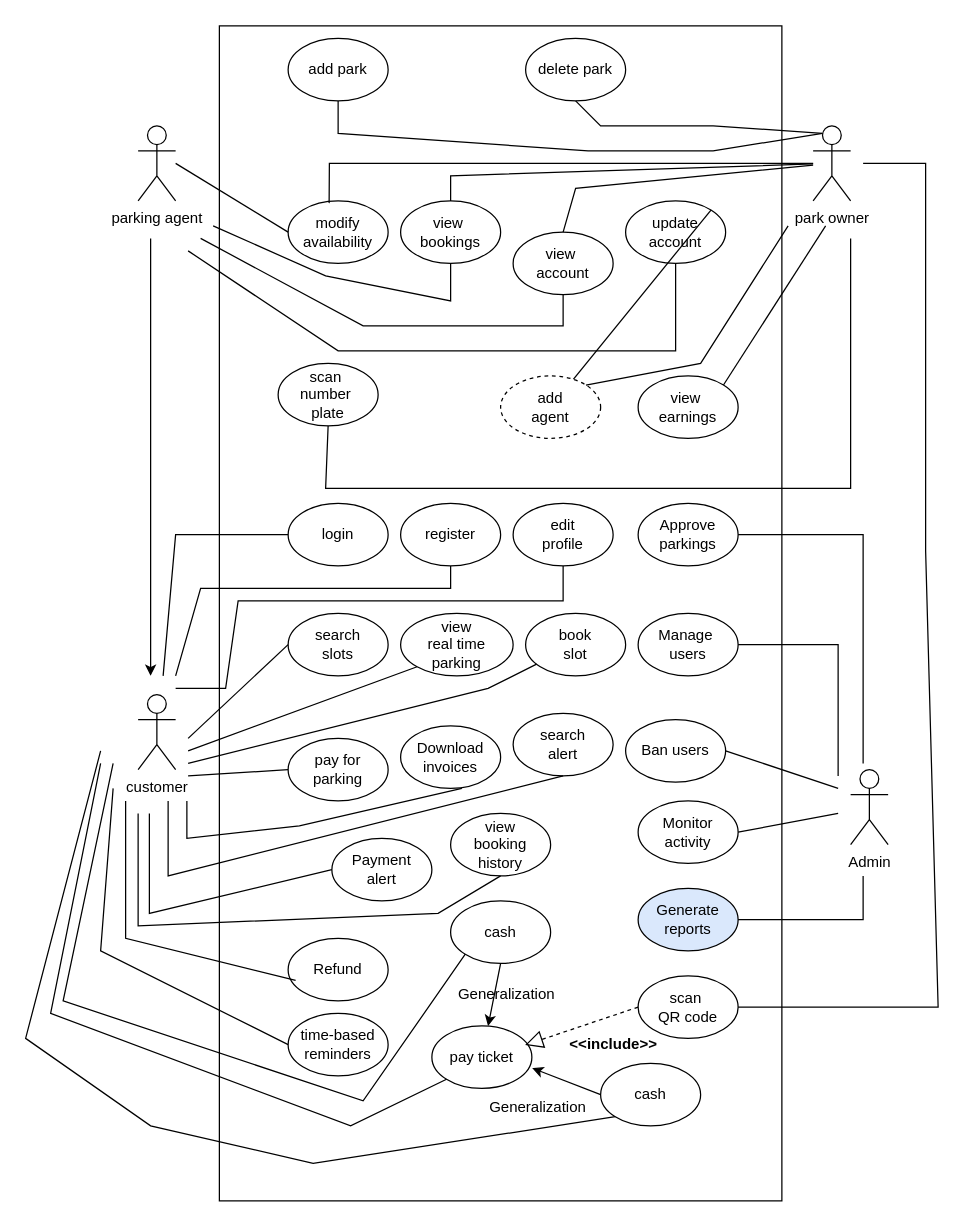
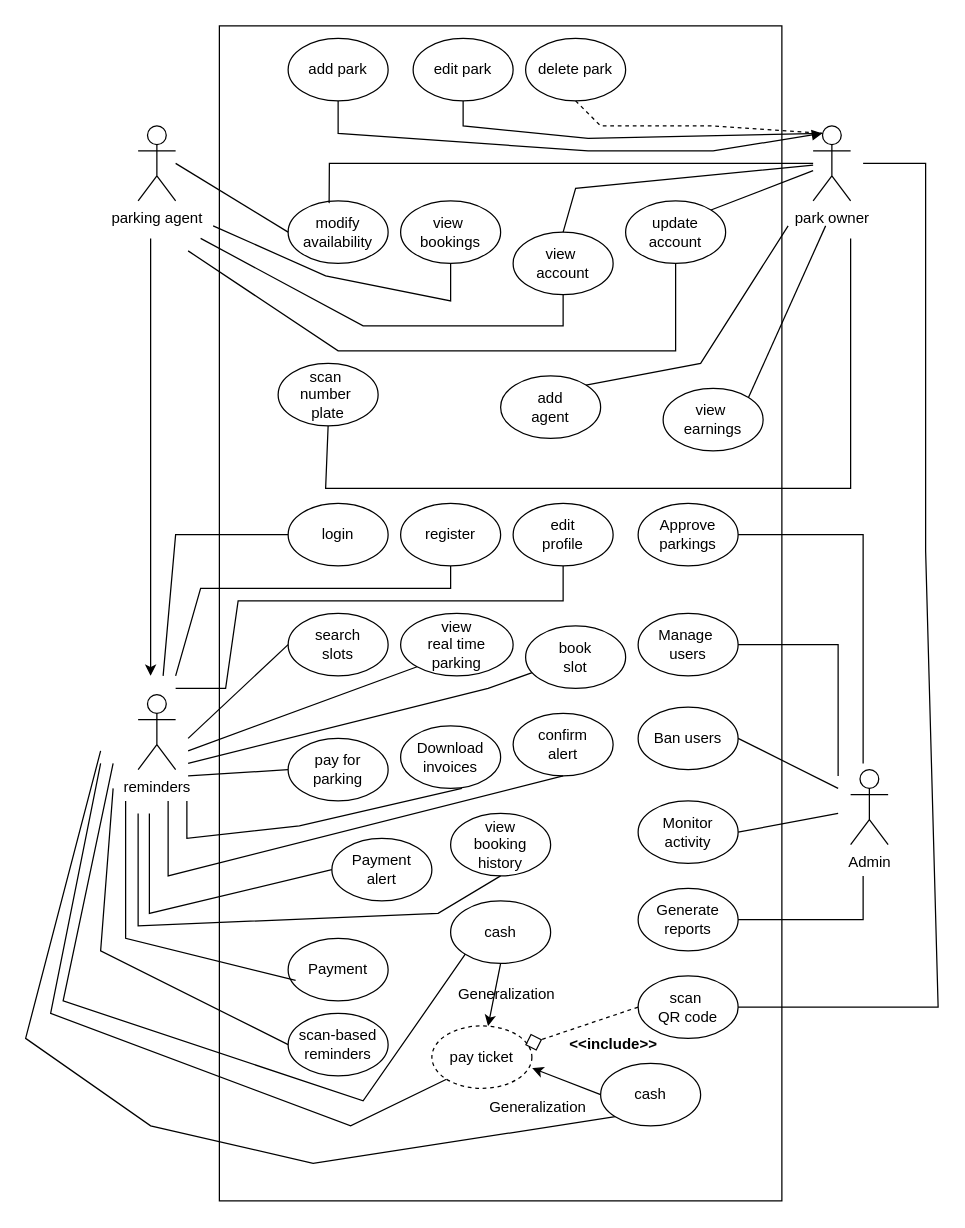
+ <mxCell id="9" value="edit park" style="ellipse;whiteSpace=wrap;html=1;" vertex="1" parent="1"><mxGeometry x="330" y="30" width="80" height="50" as="geometry" /></mxCell>
- <mxCell id="13" value="" style="endArrow=none;html=1;rounded=0;exitX=0.5;exitY=1;exitDx=0;exitDy=0;entryX=0.25;entryY=0.1;entryDx=0;entryDy=0;entryPerimeter=0;" edge="1" parent="1" source="10" target="4"><mxGeometry width="50" height="50" relative="1" as="geometry"><mxPoint x="300" y="230" as="sourcePoint" /><mxPoint x="350" y="180" as="targetPoint" /><Array as="points"><mxPoint x="480" y="100" /><mxPoint x="570" y="100" /></Array></mxGeometry></mxCell>
+ <mxCell id="13" value="" style="endArrow=none;html=1;rounded=0;exitX=0.5;exitY=1;exitDx=0;exitDy=0;entryX=0.25;entryY=0.1;entryDx=0;entryDy=0;entryPerimeter=0;dashed=1;" edge="1" parent="1" source="10" target="4"><mxGeometry width="50" height="50" relative="1" as="geometry"><mxPoint x="300" y="230" as="sourcePoint" /><mxPoint x="350" y="180" as="targetPoint" /><Array as="points"><mxPoint x="480" y="100" /><mxPoint x="570" y="100" /></Array></mxGeometry></mxCell>
- <mxCell id="11" value="" style="endArrow=none;html=1;rounded=0;exitX=0.5;exitY=1;exitDx=0;exitDy=0;entryX=0.25;entryY=0.1;entryDx=0;entryDy=0;entryPerimeter=0;" edge="1" parent="1" source="8" target="4"><mxGeometry width="50" height="50" relative="1" as="geometry"><mxPoint x="350" y="180" as="sourcePoint" /><mxPoint x="400" y="130" as="targetPoint" /><Array as="points"><mxPoint x="270" y="106" /><mxPoint x="470" y="120" /><mxPoint x="570" y="120" /></Array></mxGeometry></mxCell>
+ <mxCell id="11" value="" style="endArrow=block;html=1;rounded=0;exitX=0.5;exitY=1;exitDx=0;exitDy=0;entryX=0.25;entryY=0.1;entryDx=0;entryDy=0;entryPerimeter=0;" edge="1" parent="1" source="8" target="4"><mxGeometry width="50" height="50" relative="1" as="geometry"><mxPoint x="350" y="180" as="sourcePoint" /><mxPoint x="400" y="130" as="targetPoint" /><Array as="points"><mxPoint x="270" y="106" /><mxPoint x="470" y="120" /><mxPoint x="570" y="120" /></Array></mxGeometry></mxCell>
+ <mxCell id="12" value="" style="endArrow=none;html=1;rounded=0;entryX=0.5;entryY=1;entryDx=0;entryDy=0;exitX=0.25;exitY=0.1;exitDx=0;exitDy=0;exitPerimeter=0;" edge="1" parent="1" source="4" target="9"><mxGeometry width="50" height="50" relative="1" as="geometry"><mxPoint x="390" y="210" as="sourcePoint" /><mxPoint x="440" y="160" as="targetPoint" /><Array as="points"><mxPoint x="470" y="110" /><mxPoint x="370" y="100" /></Array></mxGeometry></mxCell>
- <mxCell id="20" value="" style="endArrow=none;html=1;rounded=0;exitX=0.5;exitY=0;exitDx=0;exitDy=0;" edge="1" parent="1" source="16" target="4"><mxGeometry width="50" height="50" relative="1" as="geometry"><mxPoint x="360" y="330" as="sourcePoint" /><mxPoint x="410" y="280" as="targetPoint" /><Array as="points"><mxPoint x="360" y="140" /></Array></mxGeometry></mxCell>
- <mxCell id="22" value="" style="endArrow=none;html=1;rounded=0;exitX=1;exitY=0;exitDx=0;exitDy=0;" edge="1" parent="1" source="18" target="28"><mxGeometry width="50" height="50" relative="1" as="geometry"><mxPoint x="530" y="330" as="sourcePoint" /><mxPoint x="580" y="280" as="targetPoint" /></mxGeometry></mxCell>
+ <mxCell id="22" value="" style="endArrow=none;html=1;rounded=0;exitX=1;exitY=0;exitDx=0;exitDy=0;" edge="1" parent="1" source="18" target="4"><mxGeometry width="50" height="50" relative="1" as="geometry"><mxPoint x="530" y="330" as="sourcePoint" /><mxPoint x="580" y="280" as="targetPoint" /></mxGeometry></mxCell>
- <mxCell id="28" value="&lt;div&gt;add&lt;/div&gt;&lt;div&gt;agent&lt;/div&gt;" style="ellipse;whiteSpace=wrap;html=1;dashed=1;" vertex="1" parent="1"><mxGeometry x="400" y="300" width="80" height="50" as="geometry" /></mxCell>
+ <mxCell id="28" value="&lt;div&gt;add&lt;/div&gt;&lt;div&gt;agent&lt;/div&gt;" style="ellipse;whiteSpace=wrap;html=1;" vertex="1" parent="1"><mxGeometry x="400" y="300" width="80" height="50" as="geometry" /></mxCell>
- <mxCell id="26" value="&lt;div&gt;view&amp;nbsp;&lt;/div&gt;&lt;div&gt;earnings&lt;/div&gt;" style="ellipse;whiteSpace=wrap;html=1;" vertex="1" parent="1"><mxGeometry x="510" y="300" width="80" height="50" as="geometry" /></mxCell>
+ <mxCell id="26" value="&lt;div&gt;view&amp;nbsp;&lt;/div&gt;&lt;div&gt;earnings&lt;/div&gt;" style="ellipse;whiteSpace=wrap;html=1;" vertex="1" parent="1"><mxGeometry x="530" y="310" width="80" height="50" as="geometry" /></mxCell>
- <mxCell id="35" value="&lt;div&gt;book&lt;/div&gt;&lt;div&gt;slot&lt;/div&gt;" style="ellipse;whiteSpace=wrap;html=1;" vertex="1" parent="1"><mxGeometry x="420" y="490" width="80" height="50" as="geometry" /></mxCell>
+ <mxCell id="35" value="&lt;div&gt;book&lt;/div&gt;&lt;div&gt;slot&lt;/div&gt;" style="ellipse;whiteSpace=wrap;html=1;" vertex="1" parent="1"><mxGeometry x="420" y="500" width="80" height="50" as="geometry" /></mxCell>
- <mxCell id="40" value="&lt;div&gt;search&lt;/div&gt;&lt;div&gt;alert&lt;/div&gt;" style="ellipse;whiteSpace=wrap;html=1;" vertex="1" parent="1"><mxGeometry x="410" y="570" width="80" height="50" as="geometry" /></mxCell>
+ <mxCell id="40" value="&lt;div&gt;confirm&lt;/div&gt;&lt;div&gt;alert&lt;/div&gt;" style="ellipse;whiteSpace=wrap;html=1;" vertex="1" parent="1"><mxGeometry x="410" y="570" width="80" height="50" as="geometry" /></mxCell>
- <mxCell id="45" value="Ban users" style="ellipse;whiteSpace=wrap;html=1;" vertex="1" parent="1"><mxGeometry x="500" y="575" width="80" height="50" as="geometry" /></mxCell>
+ <mxCell id="45" value="Ban users" style="ellipse;whiteSpace=wrap;html=1;" vertex="1" parent="1"><mxGeometry x="510" y="565" width="80" height="50" as="geometry" /></mxCell>
- <mxCell id="2" value="customer" style="shape=umlActor;verticalLabelPosition=bottom;verticalAlign=top;html=1;outlineConnect=0;" vertex="1" parent="1"><mxGeometry x="110" y="555" width="30" height="60" as="geometry" /></mxCell>
+ <mxCell id="2" value="reminders" style="shape=umlActor;verticalLabelPosition=bottom;verticalAlign=top;html=1;outlineConnect=0;" vertex="1" parent="1"><mxGeometry x="110" y="555" width="30" height="60" as="geometry" /></mxCell>
- <mxCell id="47" value="&lt;div&gt;Generate&lt;/div&gt;&lt;div&gt;reports&lt;/div&gt;" style="ellipse;whiteSpace=wrap;html=1;fillColor=#dae8fc;" vertex="1" parent="1"><mxGeometry x="510" y="710" width="80" height="50" as="geometry" /></mxCell>
+ <mxCell id="47" value="&lt;div&gt;Generate&lt;/div&gt;&lt;div&gt;reports&lt;/div&gt;" style="ellipse;whiteSpace=wrap;html=1;" vertex="1" parent="1"><mxGeometry x="510" y="710" width="80" height="50" as="geometry" /></mxCell>
- <mxCell id="39" value="&lt;div&gt;Refund &lt;br&gt;&lt;/div&gt;" style="ellipse;whiteSpace=wrap;html=1;" vertex="1" parent="1"><mxGeometry x="230" y="750" width="80" height="50" as="geometry" /></mxCell>
+ <mxCell id="39" value="&lt;div&gt;Payment &lt;br&gt;&lt;/div&gt;" style="ellipse;whiteSpace=wrap;html=1;" vertex="1" parent="1"><mxGeometry x="230" y="750" width="80" height="50" as="geometry" /></mxCell>
- <mxCell id="80" value="" style="endArrow=block;dashed=1;endFill=0;endSize=12;html=1;rounded=0;exitX=0;exitY=0.5;exitDx=0;exitDy=0;entryX=0.932;entryY=0.308;entryDx=0;entryDy=0;entryPerimeter=0;" edge="1" parent="1" source="68" target="71"><mxGeometry width="160" relative="1" as="geometry"><mxPoint x="260" y="740" as="sourcePoint" /><mxPoint x="420" y="740" as="targetPoint" /></mxGeometry></mxCell>
+ <mxCell id="80" value="" style="endArrow=diamond;dashed=1;endFill=0;endSize=12;html=1;rounded=0;exitX=0;exitY=0.5;exitDx=0;exitDy=0;entryX=0.932;entryY=0.308;entryDx=0;entryDy=0;entryPerimeter=0;" edge="1" parent="1" source="68" target="71"><mxGeometry width="160" relative="1" as="geometry"><mxPoint x="260" y="740" as="sourcePoint" /><mxPoint x="420" y="740" as="targetPoint" /></mxGeometry></mxCell>
- <mxCell id="42" value="&lt;div&gt;time-based&lt;/div&gt;&lt;div&gt;reminders&lt;/div&gt;" style="ellipse;whiteSpace=wrap;html=1;" vertex="1" parent="1"><mxGeometry x="230" y="810" width="80" height="50" as="geometry" /></mxCell>
+ <mxCell id="42" value="&lt;div&gt;scan-based&lt;/div&gt;&lt;div&gt;reminders&lt;/div&gt;" style="ellipse;whiteSpace=wrap;html=1;" vertex="1" parent="1"><mxGeometry x="230" y="810" width="80" height="50" as="geometry" /></mxCell>
- <mxCell id="71" value="pay ticket" style="ellipse;whiteSpace=wrap;html=1;" vertex="1" parent="1"><mxGeometry x="345" y="820" width="80" height="50" as="geometry" /></mxCell>
+ <mxCell id="71" value="pay ticket" style="ellipse;whiteSpace=wrap;html=1;dashed=1;" vertex="1" parent="1"><mxGeometry x="345" y="820" width="80" height="50" as="geometry" /></mxCell>
